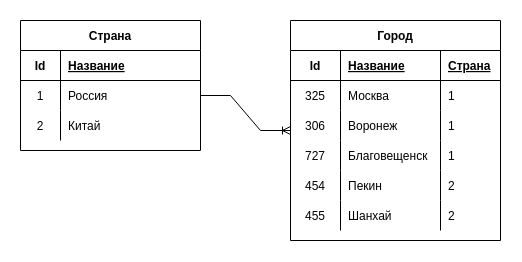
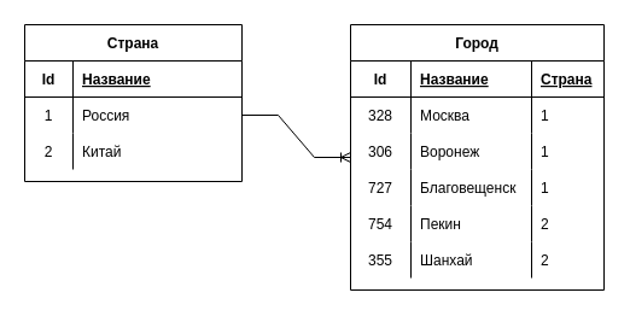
- <mxCell id="18" value="325" style="shape=partialRectangle;connectable=0;fillColor=none;top=0;left=0;bottom=0;right=0;editable=1;overflow=hidden;" vertex="1" parent="17"><mxGeometry width="50" height="30" as="geometry"><mxRectangle width="50" height="30" as="alternateBounds" /></mxGeometry></mxCell>
+ <mxCell id="18" value="328" style="shape=partialRectangle;connectable=0;fillColor=none;top=0;left=0;bottom=0;right=0;editable=1;overflow=hidden;" vertex="1" parent="17"><mxGeometry width="50" height="30" as="geometry"><mxRectangle width="50" height="30" as="alternateBounds" /></mxGeometry></mxCell>
- <mxCell id="30" value="454" style="shape=partialRectangle;connectable=0;fillColor=none;top=0;left=0;bottom=0;right=0;editable=1;overflow=hidden;" vertex="1" parent="29"><mxGeometry width="50" height="30" as="geometry"><mxRectangle width="50" height="30" as="alternateBounds" /></mxGeometry></mxCell>
+ <mxCell id="30" value="754" style="shape=partialRectangle;connectable=0;fillColor=none;top=0;left=0;bottom=0;right=0;editable=1;overflow=hidden;" vertex="1" parent="29"><mxGeometry width="50" height="30" as="geometry"><mxRectangle width="50" height="30" as="alternateBounds" /></mxGeometry></mxCell>
- <mxCell id="34" value="455" style="shape=partialRectangle;connectable=0;fillColor=none;top=0;left=0;bottom=0;right=0;editable=1;overflow=hidden;" vertex="1" parent="33"><mxGeometry width="50" height="30" as="geometry"><mxRectangle width="50" height="30" as="alternateBounds" /></mxGeometry></mxCell>
+ <mxCell id="34" value="355" style="shape=partialRectangle;connectable=0;fillColor=none;top=0;left=0;bottom=0;right=0;editable=1;overflow=hidden;" vertex="1" parent="33"><mxGeometry width="50" height="30" as="geometry"><mxRectangle width="50" height="30" as="alternateBounds" /></mxGeometry></mxCell>
